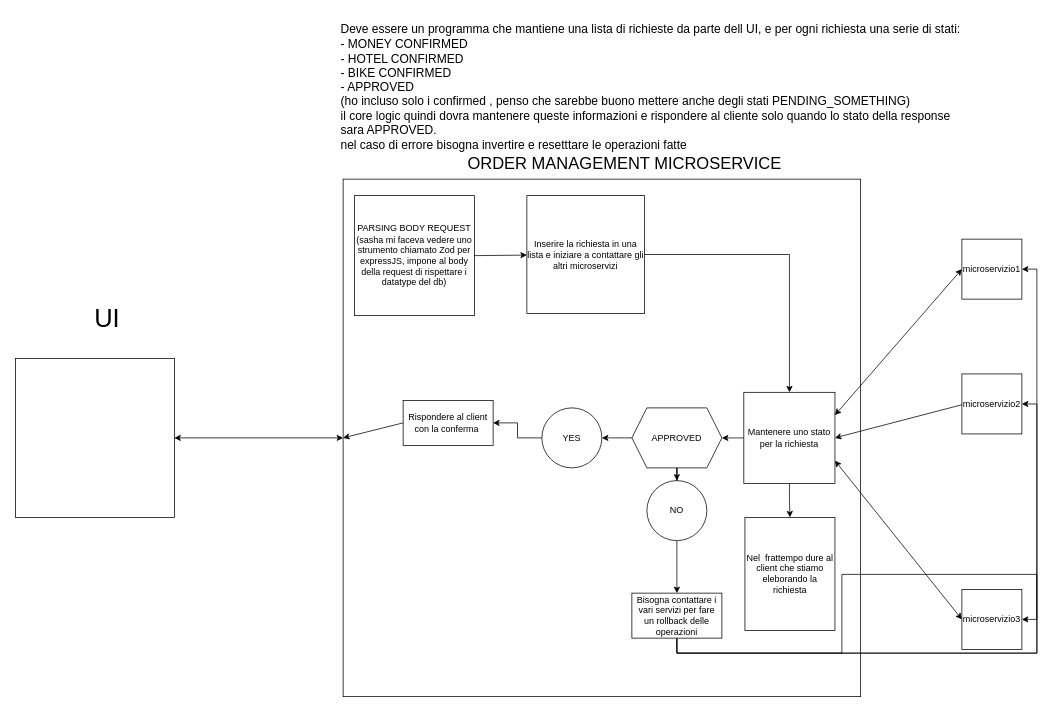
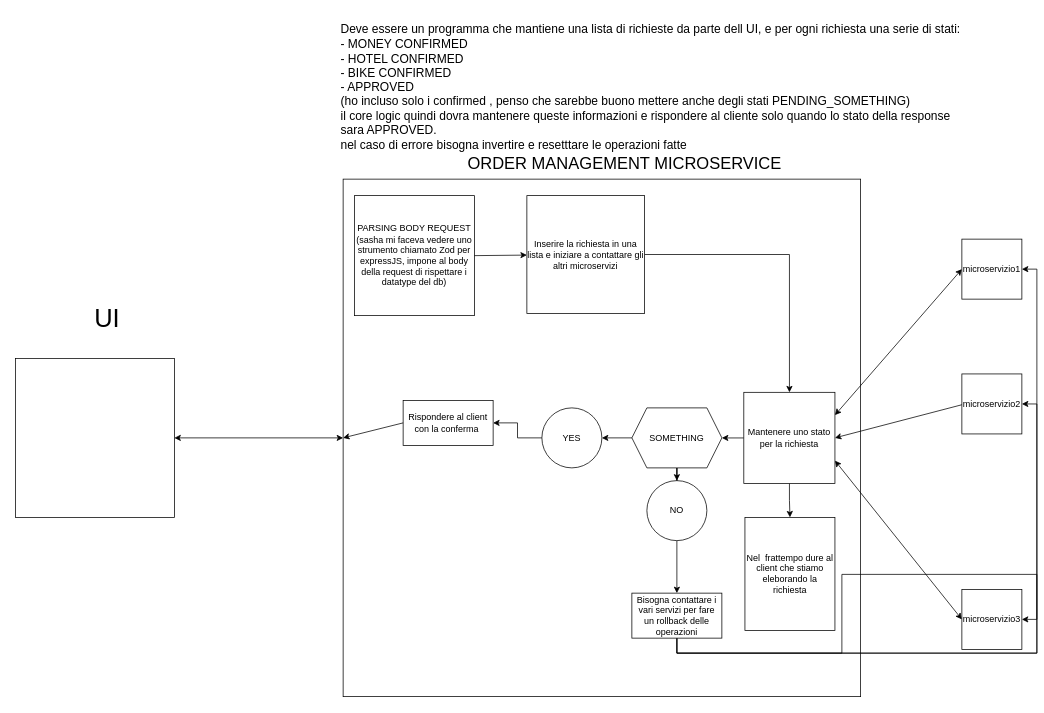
- <mxCell id="22" value="APPROVED" style="shape=hexagon;perimeter=hexagonPerimeter2;whiteSpace=wrap;html=1;fixedSize=1;movable=1;resizable=1;rotatable=1;deletable=1;editable=1;locked=0;connectable=1;" parent="1" vertex="1"><mxGeometry x="842" y="543" width="120" height="80" as="geometry" /></mxCell>
+ <mxCell id="22" value="SOMETHING" style="shape=hexagon;perimeter=hexagonPerimeter2;whiteSpace=wrap;html=1;fixedSize=1;movable=1;resizable=1;rotatable=1;deletable=1;editable=1;locked=0;connectable=1;" parent="1" vertex="1"><mxGeometry x="842" y="543" width="120" height="80" as="geometry" /></mxCell>
